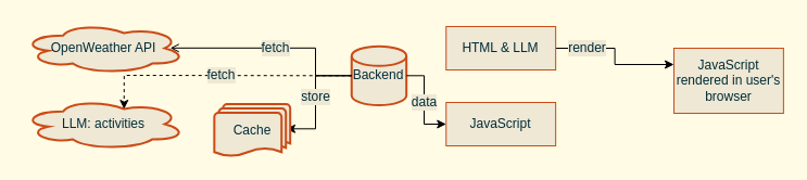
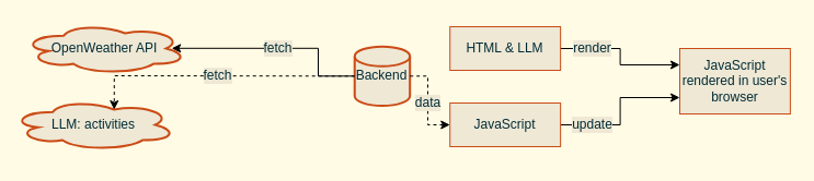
- <mxCell id="11" value="fetch" style="edgeStyle=orthogonalEdgeStyle;rounded=0;orthogonalLoop=1;jettySize=auto;html=1;entryX=0.908;entryY=0.496;entryDx=0;entryDy=0;entryPerimeter=0;exitX=0;exitY=0.5;exitDx=0;exitDy=0;exitPerimeter=0;strokeColor=default;align=center;verticalAlign=middle;fontFamily=Helvetica;fontSize=12;fontColor=#002B36;labelBackgroundColor=#EEE8D5;endArrow=open;" parent="1" source="4" target="9" edge="1"><mxGeometry relative="1" as="geometry"><mxPoint x="202.962" y="33.418" as="sourcePoint" /><mxPoint x="292.203" y="93.56" as="targetPoint" /><Array as="points"><mxPoint x="290" y="69" /><mxPoint x="290" y="44" /></Array></mxGeometry></mxCell>
+ <mxCell id="11" value="fetch" style="edgeStyle=orthogonalEdgeStyle;rounded=0;orthogonalLoop=1;jettySize=auto;html=1;entryX=0.908;entryY=0.496;entryDx=0;entryDy=0;entryPerimeter=0;exitX=0;exitY=0.5;exitDx=0;exitDy=0;exitPerimeter=0;strokeColor=default;align=center;verticalAlign=middle;fontFamily=Helvetica;fontSize=12;fontColor=#002B36;labelBackgroundColor=#EEE8D5;endArrow=classic;" parent="1" source="4" target="9" edge="1"><mxGeometry relative="1" as="geometry"><mxPoint x="202.962" y="33.418" as="sourcePoint" /><mxPoint x="292.203" y="93.56" as="targetPoint" /><Array as="points"><mxPoint x="290" y="69" /><mxPoint x="290" y="44" /></Array></mxGeometry></mxCell>
- <mxCell id="12" value="data" style="edgeStyle=orthogonalEdgeStyle;rounded=0;orthogonalLoop=1;jettySize=auto;html=1;exitX=1;exitY=0.5;exitDx=0;exitDy=0;exitPerimeter=0;strokeColor=default;align=center;verticalAlign=middle;fontFamily=Helvetica;fontSize=12;fontColor=#002B36;labelBackgroundColor=#EEE8D5;endArrow=classic;entryX=0;entryY=0.5;entryDx=0;entryDy=0;" parent="1" source="4" target="7" edge="1"><mxGeometry x="0.01" relative="1" as="geometry"><mxPoint x="331.004" y="85.411" as="sourcePoint" /><mxPoint x="410" y="124" as="targetPoint" /><Array as="points"><mxPoint x="390" y="69" /><mxPoint x="390" y="114" /></Array><mxPoint as="offset" /></mxGeometry></mxCell>
+ <mxCell id="12" value="data" style="edgeStyle=orthogonalEdgeStyle;rounded=0;orthogonalLoop=1;jettySize=auto;html=1;exitX=1;exitY=0.5;exitDx=0;exitDy=0;exitPerimeter=0;strokeColor=default;align=center;verticalAlign=middle;fontFamily=Helvetica;fontSize=12;fontColor=#002B36;labelBackgroundColor=#EEE8D5;endArrow=classic;entryX=0;entryY=0.5;entryDx=0;entryDy=0;dashed=1;" parent="1" source="4" target="7" edge="1"><mxGeometry x="0.01" relative="1" as="geometry"><mxPoint x="331.004" y="85.411" as="sourcePoint" /><mxPoint x="410" y="124" as="targetPoint" /><Array as="points"><mxPoint x="390" y="69" /><mxPoint x="390" y="114" /></Array><mxPoint as="offset" /></mxGeometry></mxCell>
- <mxCell id="5" value="store" style="edgeStyle=orthogonalEdgeStyle;rounded=0;orthogonalLoop=1;jettySize=auto;html=1;entryX=0.947;entryY=0.47;entryDx=0;entryDy=0;entryPerimeter=0;exitX=0;exitY=0.5;exitDx=0;exitDy=0;exitPerimeter=0;strokeColor=default;align=center;verticalAlign=middle;fontFamily=Helvetica;fontSize=12;fontColor=#002B36;labelBackgroundColor=#EEE8D5;endArrow=classic;" parent="1" source="4" target="10" edge="1"><mxGeometry x="-0.029" relative="1" as="geometry"><mxPoint x="257.283" y="6.258" as="sourcePoint" /><mxPoint x="276.683" y="96.47" as="targetPoint" /><Array as="points"><mxPoint x="290" y="69" /><mxPoint x="290" y="118" /></Array><mxPoint as="offset" /></mxGeometry></mxCell>
+ <mxCell id="6" value="update" style="edgeStyle=orthogonalEdgeStyle;rounded=0;orthogonalLoop=1;jettySize=auto;html=1;exitX=1;exitY=0.5;exitDx=0;exitDy=0;entryX=0;entryY=0.75;entryDx=0;entryDy=0;strokeColor=default;align=center;verticalAlign=middle;fontFamily=Helvetica;fontSize=12;fontColor=#002B36;labelBackgroundColor=#EEE8D5;endArrow=classic;" parent="1" source="7" target="8" edge="1"><mxGeometry x="-0.569" relative="1" as="geometry"><mxPoint as="offset" /></mxGeometry></mxCell>
- <mxCell id="13" value="LLM: activities" style="ellipse;shape=cloud;whiteSpace=wrap;html=1;rounded=0;pointerEvents=0;strokeColor=#CB4B16;strokeWidth=2;align=center;verticalAlign=middle;fontFamily=Helvetica;fontSize=12;fontColor=#002b36;fillColor=#EEE8D5;gradientColor=none;" vertex="1" parent="1"><mxGeometry x="20" y="90.72" width="150" height="46.56" as="geometry" /></mxCell>
+ <mxCell id="13" value="LLM: activities" style="ellipse;shape=cloud;whiteSpace=wrap;html=1;rounded=0;pointerEvents=0;strokeColor=#CB4B16;strokeWidth=2;align=center;verticalAlign=middle;fontFamily=Helvetica;fontSize=12;fontColor=#002b36;fillColor=#EEE8D5;gradientColor=none;" vertex="1" parent="1"><mxGeometry x="10" y="90.72" width="150" height="46.56" as="geometry" /></mxCell>
- <mxCell id="10" value="Cache" style="strokeWidth=2;html=1;shape=mxgraph.flowchart.multi-document;whiteSpace=wrap;rounded=0;pointerEvents=0;strokeColor=#CB4B16;align=center;verticalAlign=middle;fontFamily=Helvetica;fontSize=12;fontColor=#002b36;fillColor=#EEE8D5;gradientColor=none;" parent="1" vertex="1"><mxGeometry x="196.842" y="95.499" width="69.841" height="48.501" as="geometry" /></mxCell>
